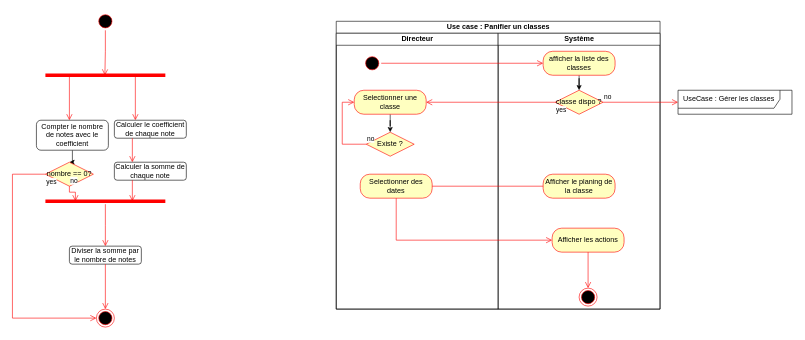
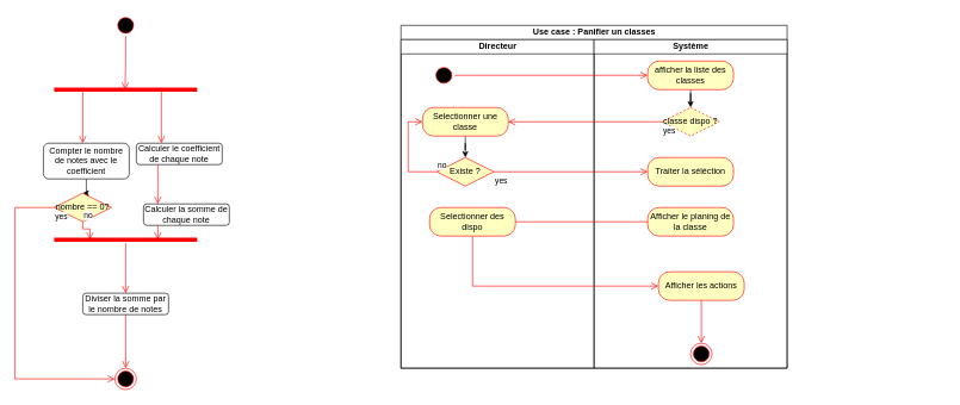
- <mxCell id="37" value="classe dispo ?" style="rhombus;whiteSpace=wrap;html=1;fontColor=#000000;fillColor=#ffffc0;strokeColor=#ff0000;" vertex="1" parent="29"><mxGeometry x="95" y="95" width="80" height="40" as="geometry" /></mxCell>
+ <mxCell id="37" value="classe dispo ?" style="rhombus;whiteSpace=wrap;html=1;fontColor=#000000;fillColor=#ffffc0;strokeColor=#ff0000;dashed=1;" vertex="1" parent="29"><mxGeometry x="95" y="95" width="80" height="40" as="geometry" /></mxCell>
- <mxCell id="44" value="no" style="edgeStyle=orthogonalEdgeStyle;html=1;align=left;verticalAlign=bottom;endArrow=open;endSize=8;strokeColor=#ff0000;rounded=0;" edge="1" source="37" parent="1" target="43"><mxGeometry x="-1" relative="1" as="geometry"><mxPoint x="1080" y="170" as="targetPoint" /></mxGeometry></mxCell>
- <mxCell id="43" value="UseCase : Gérer les classes" style="shape=umlFrame;whiteSpace=wrap;html=1;pointerEvents=0;width=170;height=30;" vertex="1" parent="1"><mxGeometry x="1130" y="150" width="190" height="40" as="geometry" /></mxCell>
+ <mxCell id="42" value="yes" style="edgeStyle=orthogonalEdgeStyle;html=1;align=left;verticalAlign=top;endArrow=open;endSize=8;strokeColor=#ff0000;rounded=0;entryX=0;entryY=0.5;entryDx=0;entryDy=0;" edge="1" source="27" parent="21" target="32"><mxGeometry x="-1" relative="1" as="geometry"><mxPoint x="90" y="265" as="targetPoint" /></mxGeometry></mxCell>
+ <mxCell id="32" value="Traiter la séléction" style="rounded=1;whiteSpace=wrap;html=1;arcSize=40;fontColor=#000000;fillColor=#ffffc0;strokeColor=#ff0000;" vertex="1" parent="29"><mxGeometry x="75" y="165" width="120" height="40" as="geometry" /></mxCell>
- <mxCell id="8" value="Calculer la somme de chaque note" style="rounded=1;whiteSpace=wrap;html=1;" vertex="1" parent="1"><mxGeometry x="190" y="270" width="120" height="30" as="geometry" /></mxCell>
+ <mxCell id="8" value="Calculer la somme de chaque note" style="rounded=1;whiteSpace=wrap;html=1;" vertex="1" parent="1"><mxGeometry x="200" y="285" width="120" height="30" as="geometry" /></mxCell>
- <mxCell id="26" value="Selectionner des dates" style="rounded=1;whiteSpace=wrap;html=1;arcSize=40;fontColor=#000000;fillColor=#ffffc0;strokeColor=#ff0000;" vertex="1" parent="22"><mxGeometry x="40" y="235" width="120" height="40" as="geometry" /></mxCell>
+ <mxCell id="26" value="Selectionner des dispo" style="rounded=1;whiteSpace=wrap;html=1;arcSize=40;fontColor=#000000;fillColor=#ffffc0;strokeColor=#ff0000;" vertex="1" parent="22"><mxGeometry x="40" y="235" width="120" height="40" as="geometry" /></mxCell>
